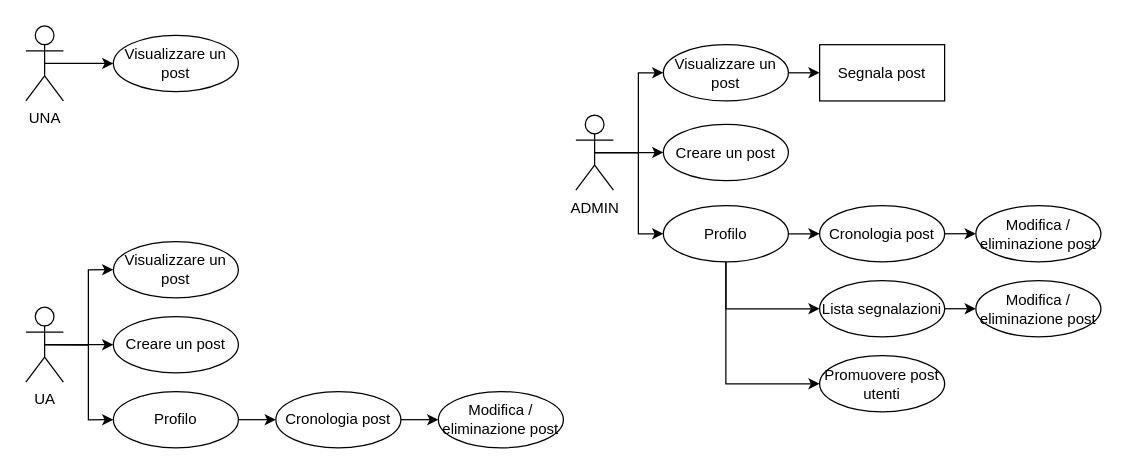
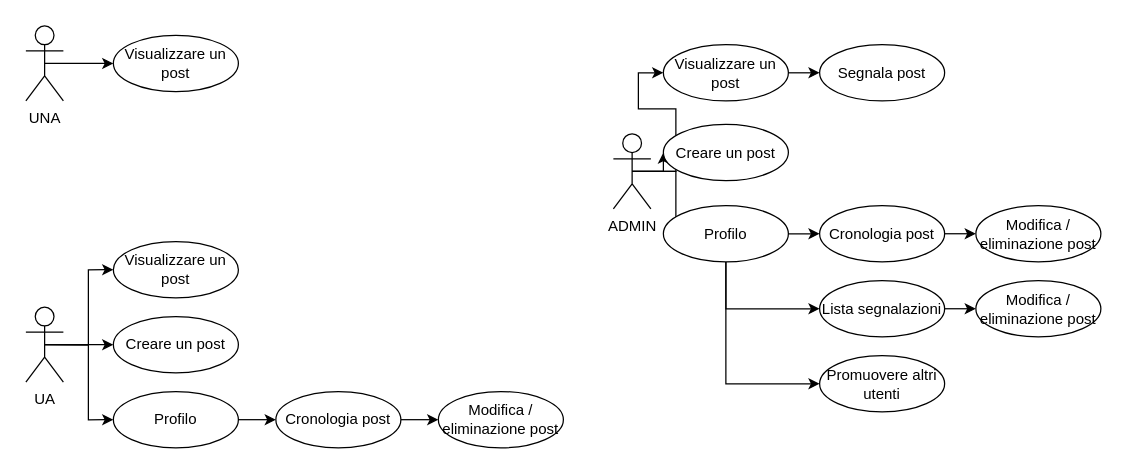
- <mxCell id="27" value="Segnala post" style="whiteSpace=wrap;html=1;rounded=0;" parent="1" vertex="1"><mxGeometry x="655" y="35.25" width="100" height="45" as="geometry" /></mxCell>
+ <mxCell id="27" value="Segnala post" style="ellipse;whiteSpace=wrap;html=1;" parent="1" vertex="1"><mxGeometry x="655" y="35.25" width="100" height="45" as="geometry" /></mxCell>
- <mxCell id="11" value="ADMIN" style="shape=umlActor;verticalLabelPosition=bottom;verticalAlign=top;html=1;" parent="1" vertex="1"><mxGeometry x="460" y="91.5" width="30" height="60" as="geometry" /></mxCell>
+ <mxCell id="11" value="ADMIN" style="shape=umlActor;verticalLabelPosition=bottom;verticalAlign=top;html=1;" parent="1" vertex="1"><mxGeometry x="490" y="106.5" width="30" height="60" as="geometry" /></mxCell>
- <mxCell id="34" value="Promuovere post utenti" style="ellipse;whiteSpace=wrap;html=1;" parent="1" vertex="1"><mxGeometry x="655" y="284" width="100" height="45" as="geometry" /></mxCell>
+ <mxCell id="34" value="Promuovere altri utenti" style="ellipse;whiteSpace=wrap;html=1;" parent="1" vertex="1"><mxGeometry x="655" y="284" width="100" height="45" as="geometry" /></mxCell>
